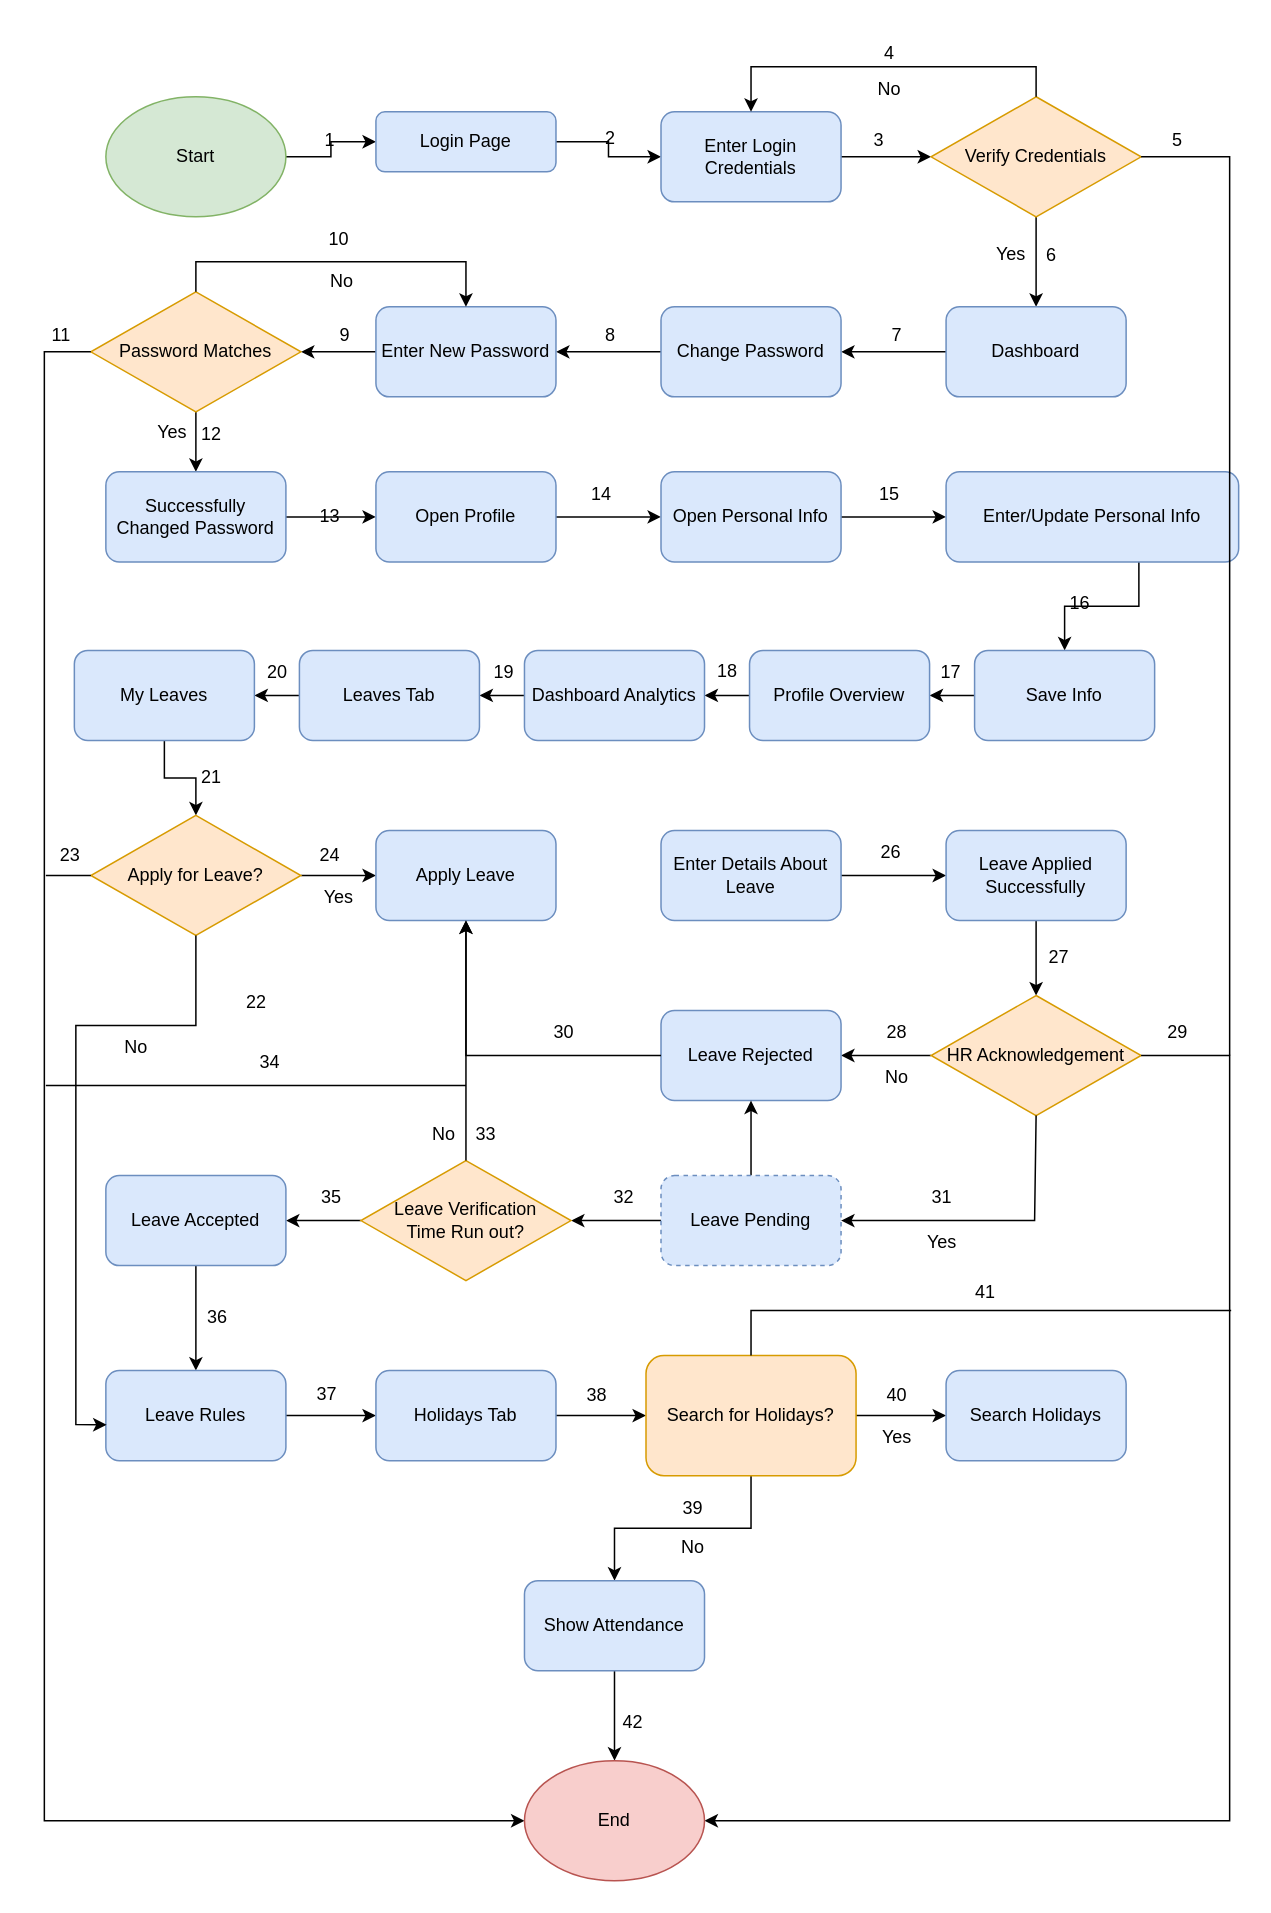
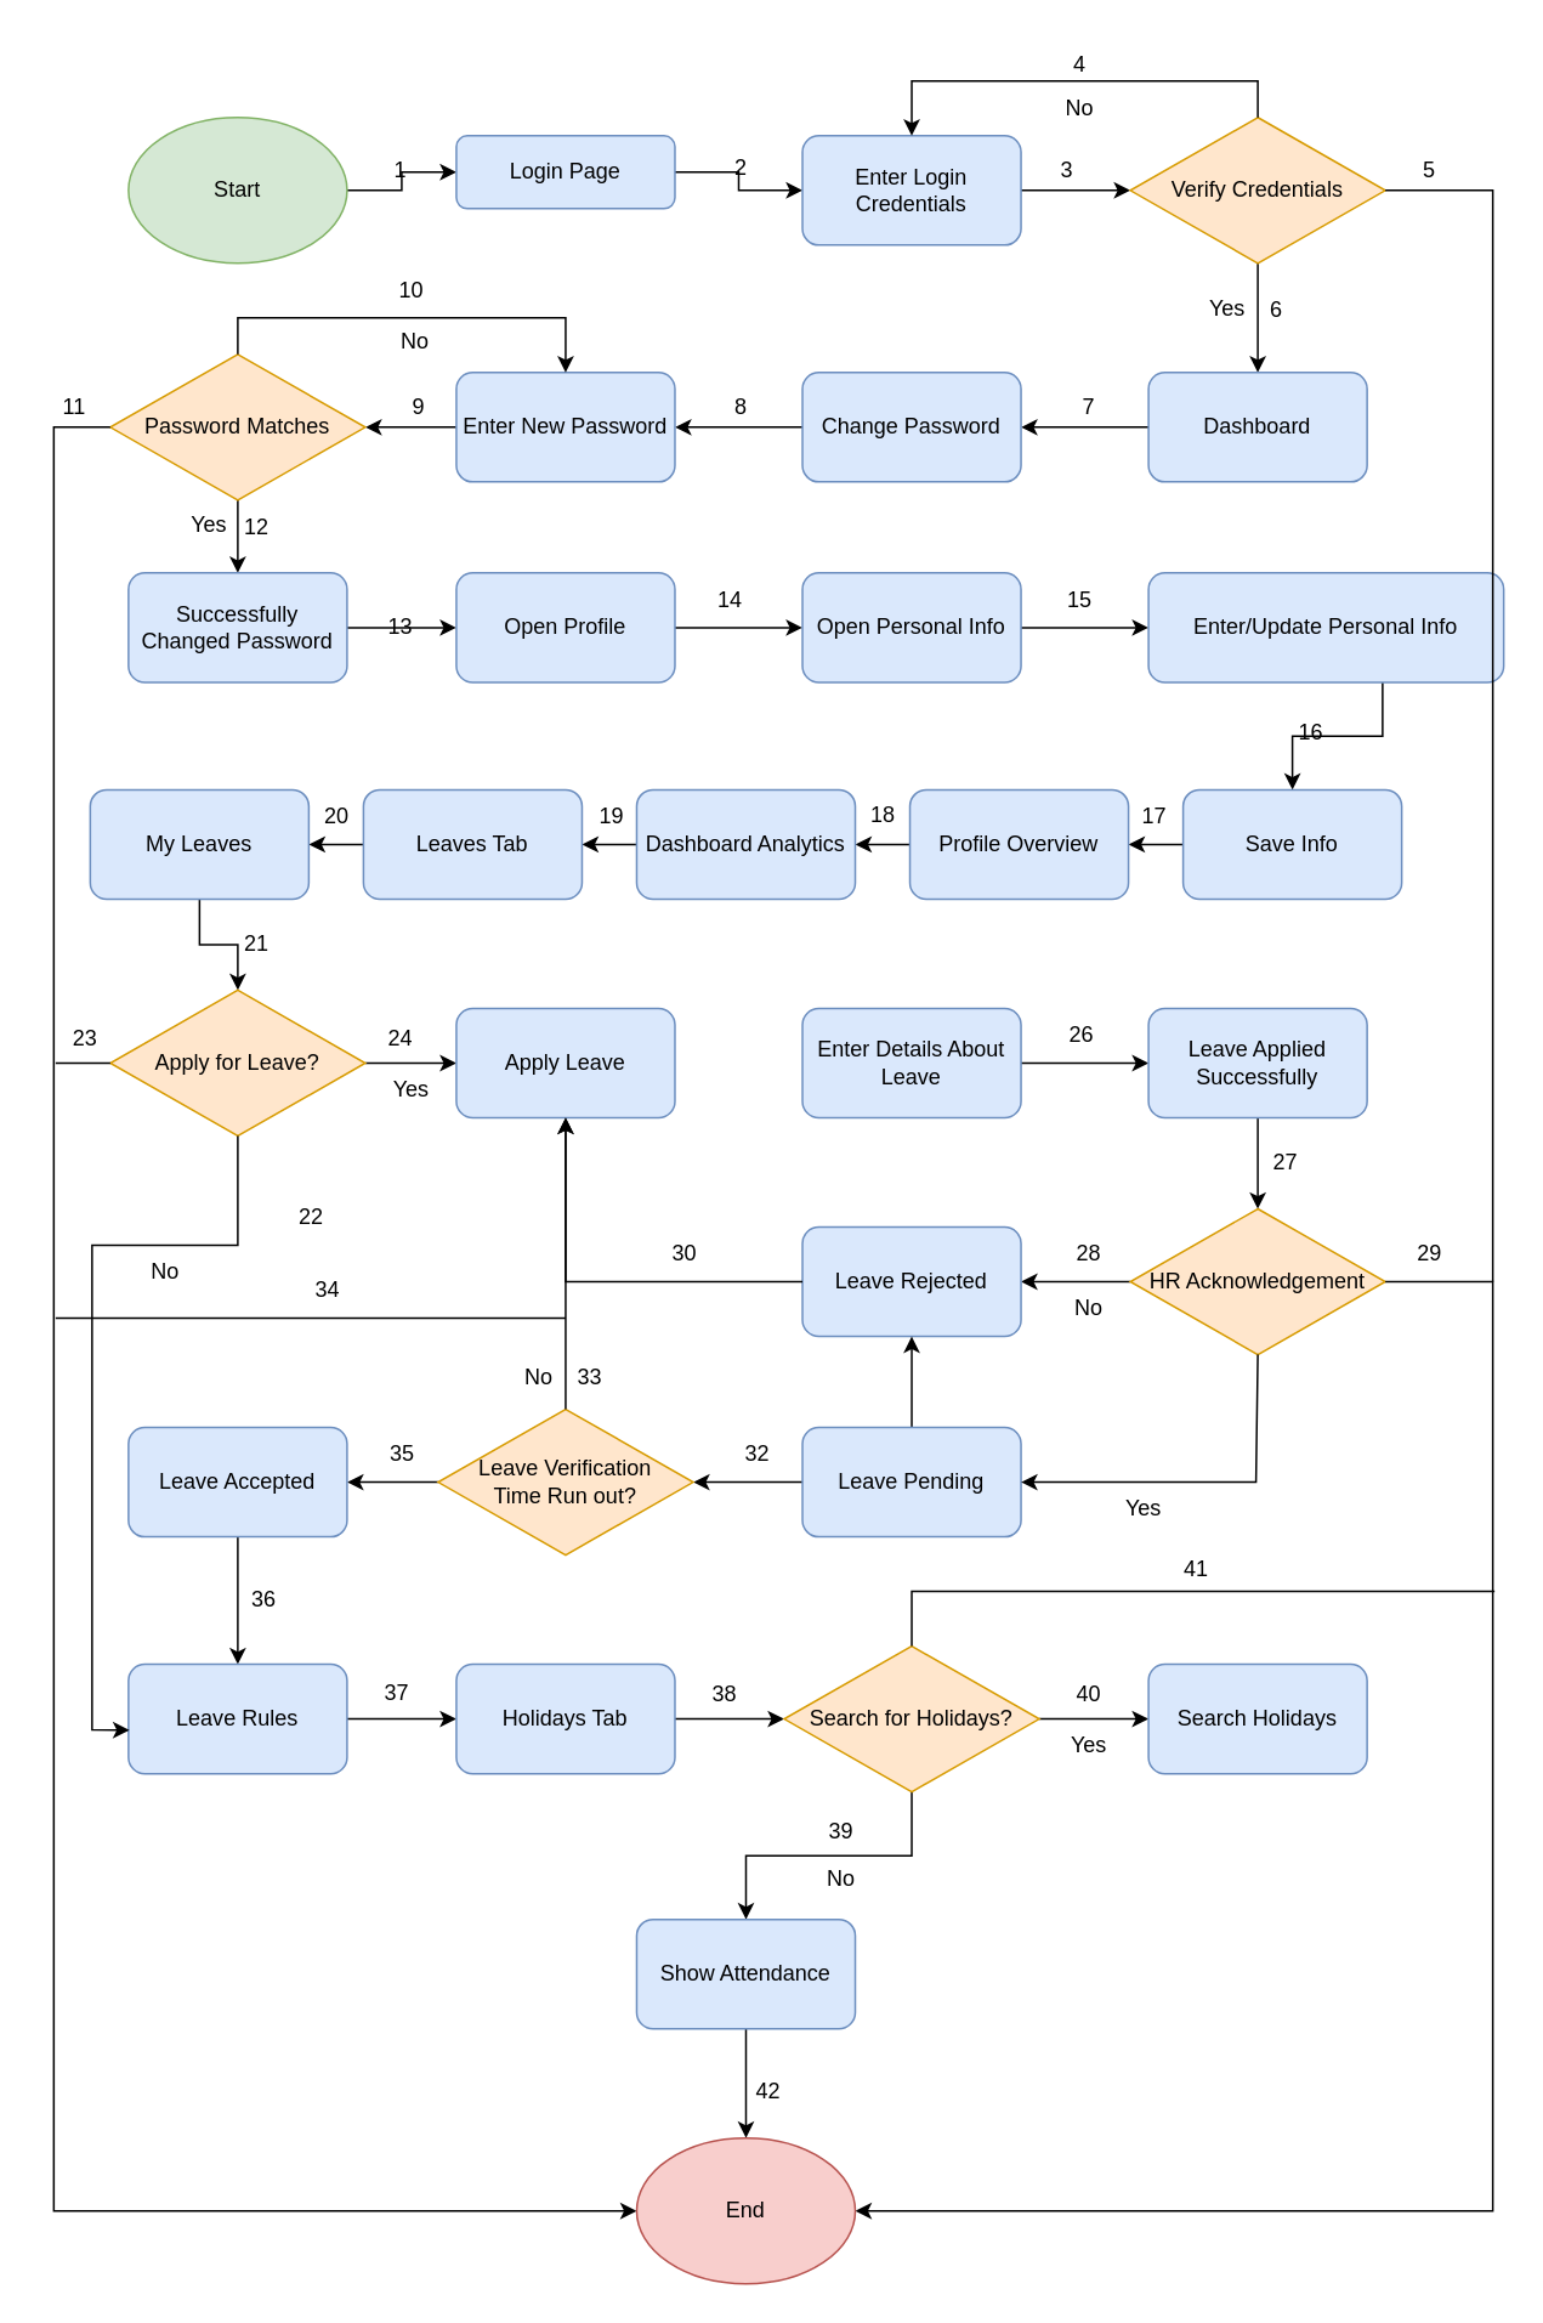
- <mxCell id="111" value="31" style="text;html=1;align=center;verticalAlign=middle;resizable=0;points=[];autosize=1;strokeColor=none;fillColor=none;" vertex="1" parent="1"><mxGeometry x="607" y="783" width="40" height="30" as="geometry" /></mxCell>
- <mxCell id="50" value="Leave Pending" style="rounded=1;whiteSpace=wrap;html=1;fillColor=#dae8fc;strokeColor=#6c8ebf;dashed=1;" vertex="1" parent="1"><mxGeometry x="440" y="783" width="120" height="60" as="geometry" /></mxCell>
+ <mxCell id="50" value="Leave Pending" style="rounded=1;whiteSpace=wrap;html=1;fillColor=#dae8fc;strokeColor=#6c8ebf;" vertex="1" parent="1"><mxGeometry x="440" y="783" width="120" height="60" as="geometry" /></mxCell>
- <mxCell id="66" value="Search for Holidays?" style="whiteSpace=wrap;html=1;fillColor=#ffe6cc;strokeColor=#d79b00;rounded=1;" vertex="1" parent="1"><mxGeometry x="430" y="903" width="140" height="80" as="geometry" /></mxCell>
+ <mxCell id="66" value="Search for Holidays?" style="rhombus;whiteSpace=wrap;html=1;fillColor=#ffe6cc;strokeColor=#d79b00;" vertex="1" parent="1"><mxGeometry x="430" y="903" width="140" height="80" as="geometry" /></mxCell>
